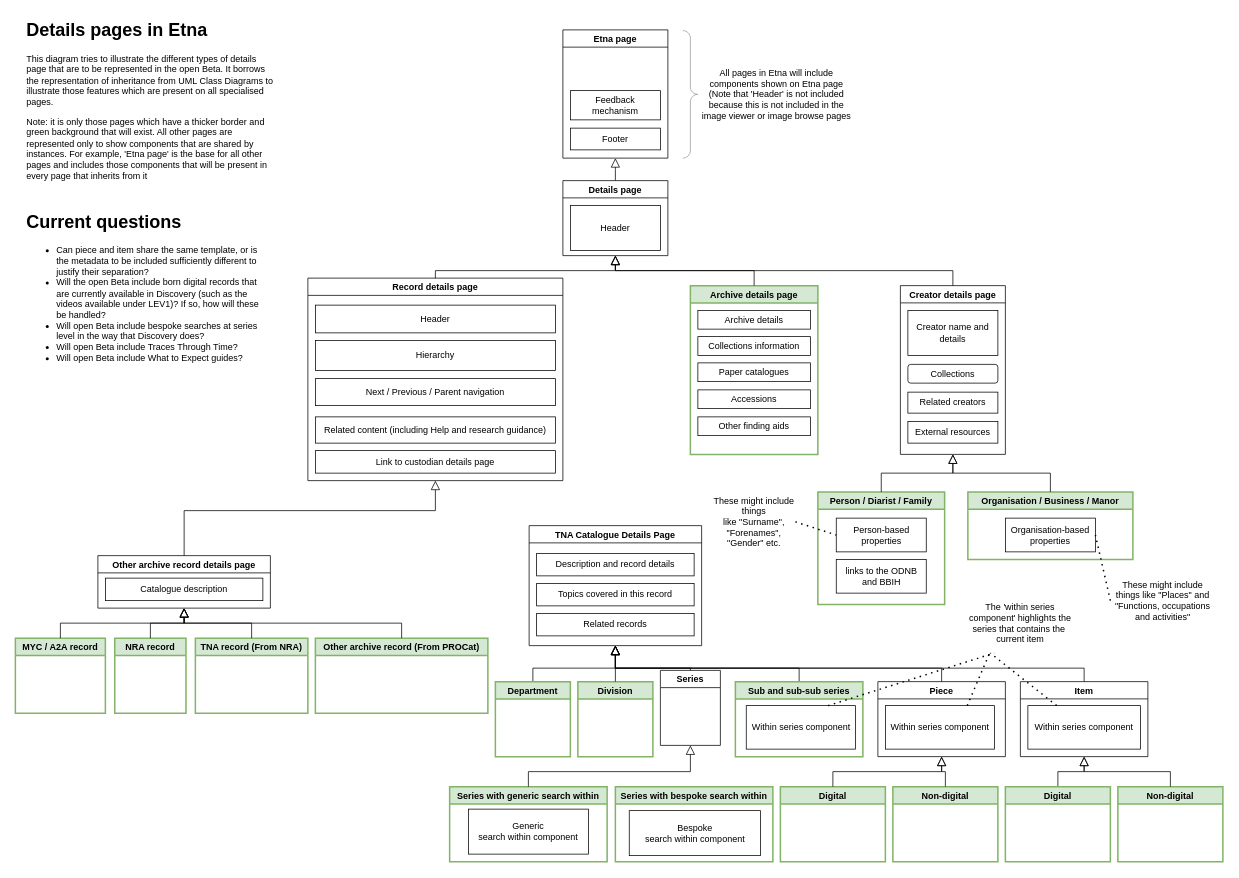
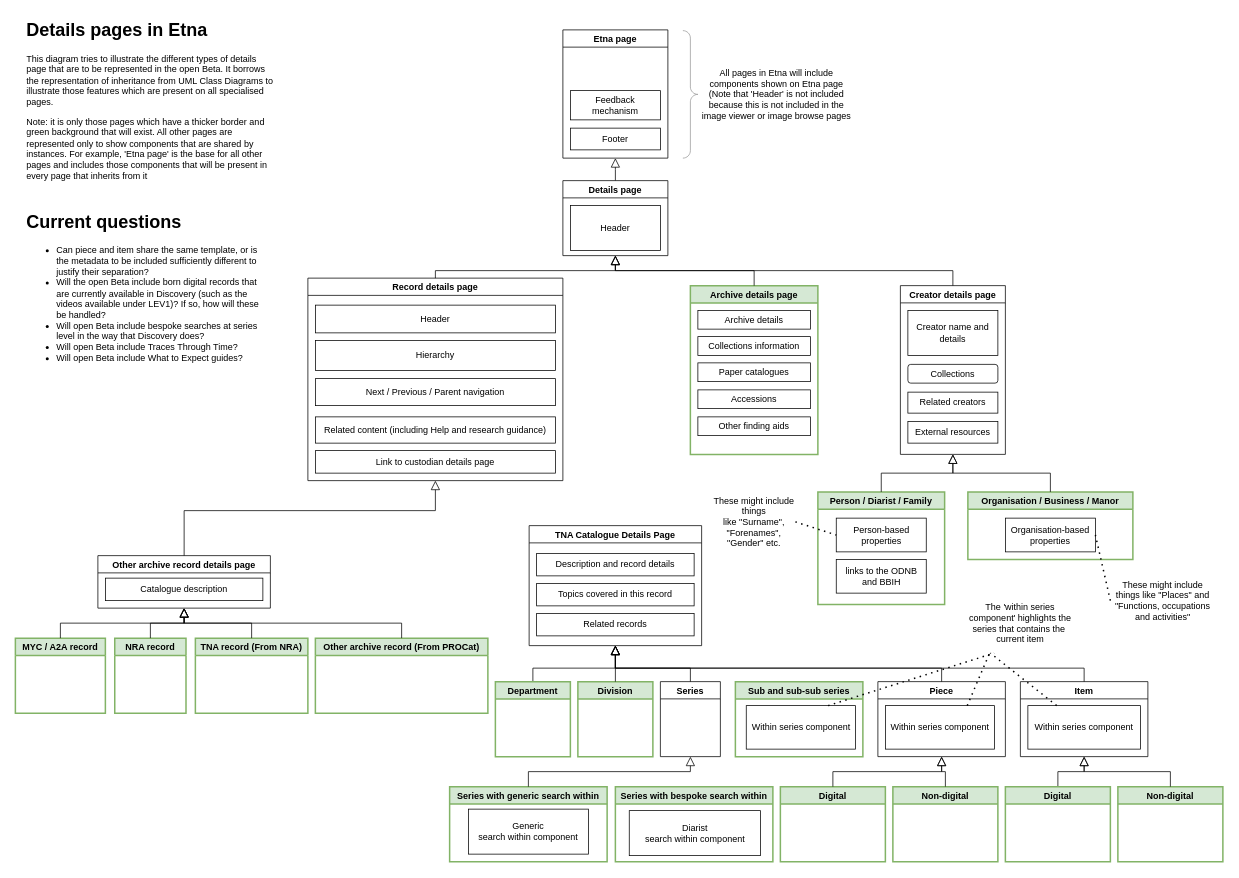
- <mxCell id="26" value="" style="endArrow=block;endSize=10;endFill=0;shadow=0;strokeWidth=1;rounded=0;edgeStyle=elbowEdgeStyle;elbow=vertical;entryX=0.5;entryY=1;entryDx=0;entryDy=0;exitX=0.5;exitY=0;exitDx=0;exitDy=0;" parent="1" source="28" target="12" edge="1"><mxGeometry width="160" relative="1" as="geometry"><mxPoint x="500" y="1160" as="sourcePoint" /><mxPoint x="500" y="1090" as="targetPoint" /><Array as="points"><mxPoint x="950" y="890" /></Array></mxGeometry></mxCell>
- <mxCell id="18" value="Series" style="swimlane;" parent="1" vertex="1"><mxGeometry x="880" y="893" width="80" height="100" as="geometry" /></mxCell>
+ <mxCell id="18" value="Series" style="swimlane;" parent="1" vertex="1"><mxGeometry x="880" y="908" width="80" height="100" as="geometry" /></mxCell>
- <mxCell id="20" value="Bespoke &lt;br&gt;search within component" style="rounded=0;whiteSpace=wrap;html=1;" parent="19" vertex="1"><mxGeometry x="18.5" y="32" width="175" height="60" as="geometry" /></mxCell>
+ <mxCell id="20" value="Diarist &lt;br&gt;search within component" style="rounded=0;whiteSpace=wrap;html=1;" parent="19" vertex="1"><mxGeometry x="18.5" y="32" width="175" height="60" as="geometry" /></mxCell>
